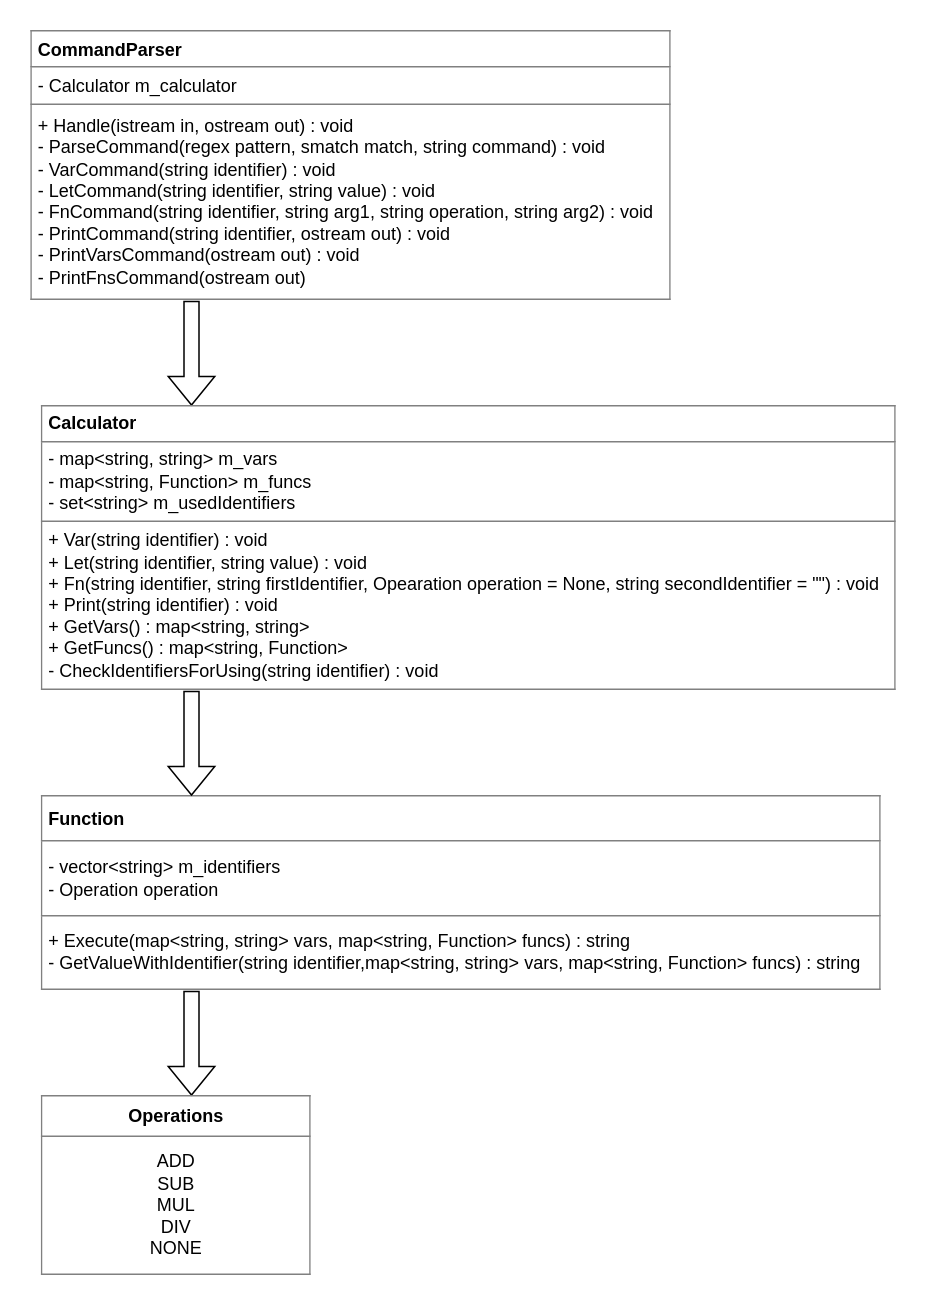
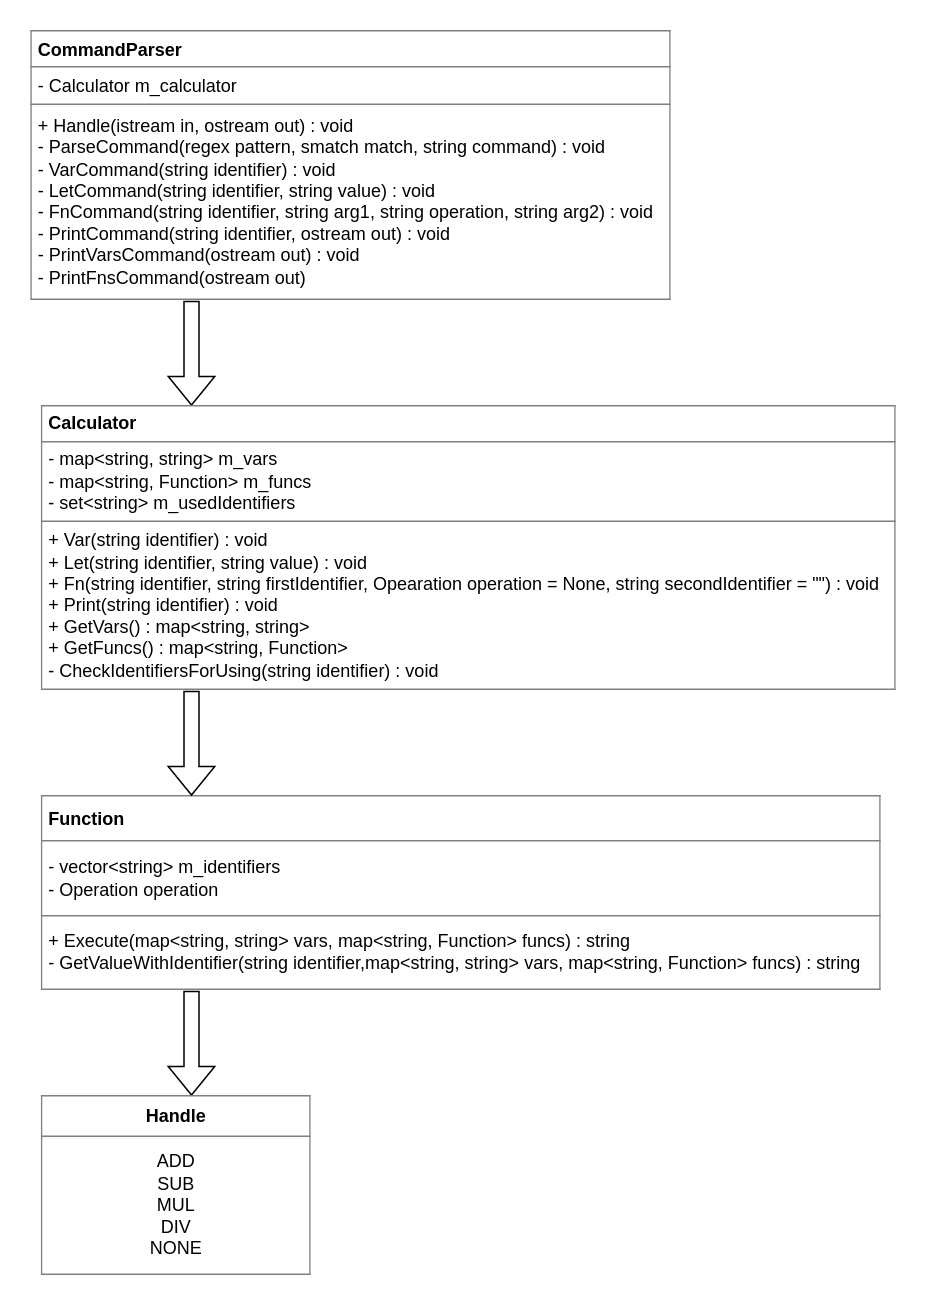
- <mxCell id="8" value="&lt;table border=&quot;1&quot; width=&quot;100%&quot; height=&quot;100%&quot; cellpadding=&quot;4&quot; style=&quot;width:100%;height:100%;border-collapse:collapse;&quot;&gt;&lt;tbody&gt;&lt;tr&gt;&lt;th align=&quot;center&quot;&gt;Operations&lt;/th&gt;&lt;/tr&gt;&lt;tr&gt;&lt;td align=&quot;center&quot;&gt;ADD&lt;br&gt;SUB&lt;br&gt;MUL&lt;br&gt;DIV&lt;br&gt;NONE&lt;/td&gt;&lt;/tr&gt;&lt;/tbody&gt;&lt;/table&gt;" style="text;html=1;whiteSpace=wrap;strokeColor=none;fillColor=none;overflow=fill;" parent="1" vertex="1"><mxGeometry x="27" y="730" width="180" height="120" as="geometry" /></mxCell>
+ <mxCell id="8" value="&lt;table border=&quot;1&quot; width=&quot;100%&quot; height=&quot;100%&quot; cellpadding=&quot;4&quot; style=&quot;width:100%;height:100%;border-collapse:collapse;&quot;&gt;&lt;tbody&gt;&lt;tr&gt;&lt;th align=&quot;center&quot;&gt;Handle&lt;/th&gt;&lt;/tr&gt;&lt;tr&gt;&lt;td align=&quot;center&quot;&gt;ADD&lt;br&gt;SUB&lt;br&gt;MUL&lt;br&gt;DIV&lt;br&gt;NONE&lt;/td&gt;&lt;/tr&gt;&lt;/tbody&gt;&lt;/table&gt;" style="text;html=1;whiteSpace=wrap;strokeColor=none;fillColor=none;overflow=fill;" parent="1" vertex="1"><mxGeometry x="27" y="730" width="180" height="120" as="geometry" /></mxCell>
